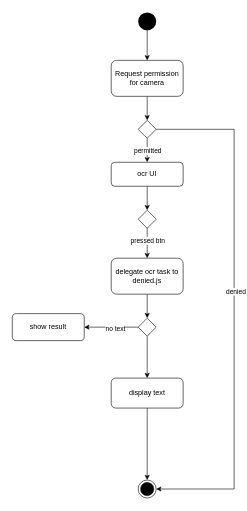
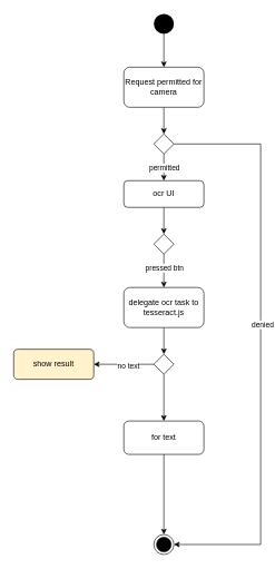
- <mxCell id="7" value="Request permission for camera" style="rounded=1;whiteSpace=wrap;html=1;" vertex="1" parent="1"><mxGeometry x="185" y="100" width="120" height="60" as="geometry" /></mxCell>
+ <mxCell id="7" value="Request permitted for camera" style="rounded=1;whiteSpace=wrap;html=1;" vertex="1" parent="1"><mxGeometry x="185" y="100" width="120" height="60" as="geometry" /></mxCell>
- <mxCell id="18" value="delegate ocr task to denied.js" style="rounded=1;whiteSpace=wrap;html=1;" vertex="1" parent="1"><mxGeometry x="185" y="430" width="120" height="60" as="geometry" /></mxCell>
+ <mxCell id="18" value="delegate ocr task to tesseract.js" style="rounded=1;whiteSpace=wrap;html=1;" vertex="1" parent="1"><mxGeometry x="185" y="430" width="120" height="60" as="geometry" /></mxCell>
- <mxCell id="23" value="show result" style="rounded=1;whiteSpace=wrap;html=1;" vertex="1" parent="1"><mxGeometry x="20" y="522.5" width="120" height="45" as="geometry" /></mxCell>
+ <mxCell id="23" value="show result" style="rounded=1;whiteSpace=wrap;html=1;fillColor=#fff2cc;" vertex="1" parent="1"><mxGeometry x="20" y="522.5" width="120" height="45" as="geometry" /></mxCell>
- <mxCell id="25" value="display text" style="rounded=1;whiteSpace=wrap;html=1;" vertex="1" parent="1"><mxGeometry x="185" y="630" width="120" height="50" as="geometry" /></mxCell>
+ <mxCell id="25" value="for text" style="rounded=1;whiteSpace=wrap;html=1;" vertex="1" parent="1"><mxGeometry x="185" y="630" width="120" height="50" as="geometry" /></mxCell>
